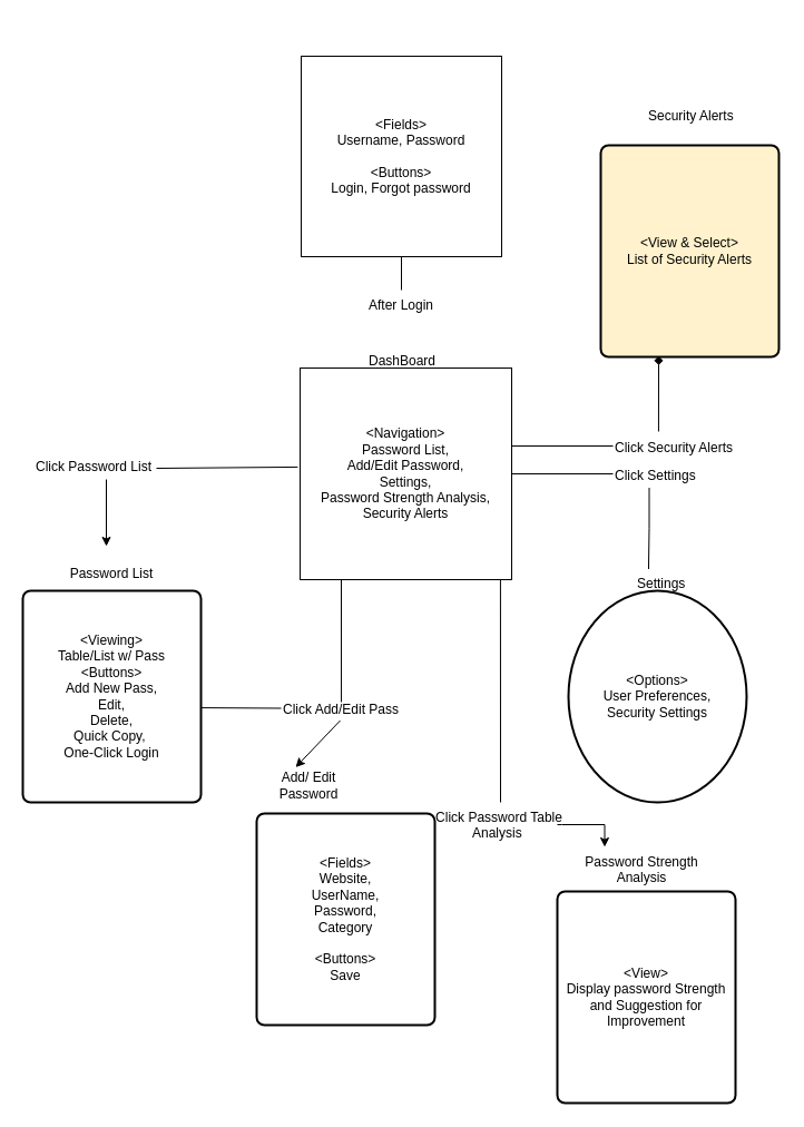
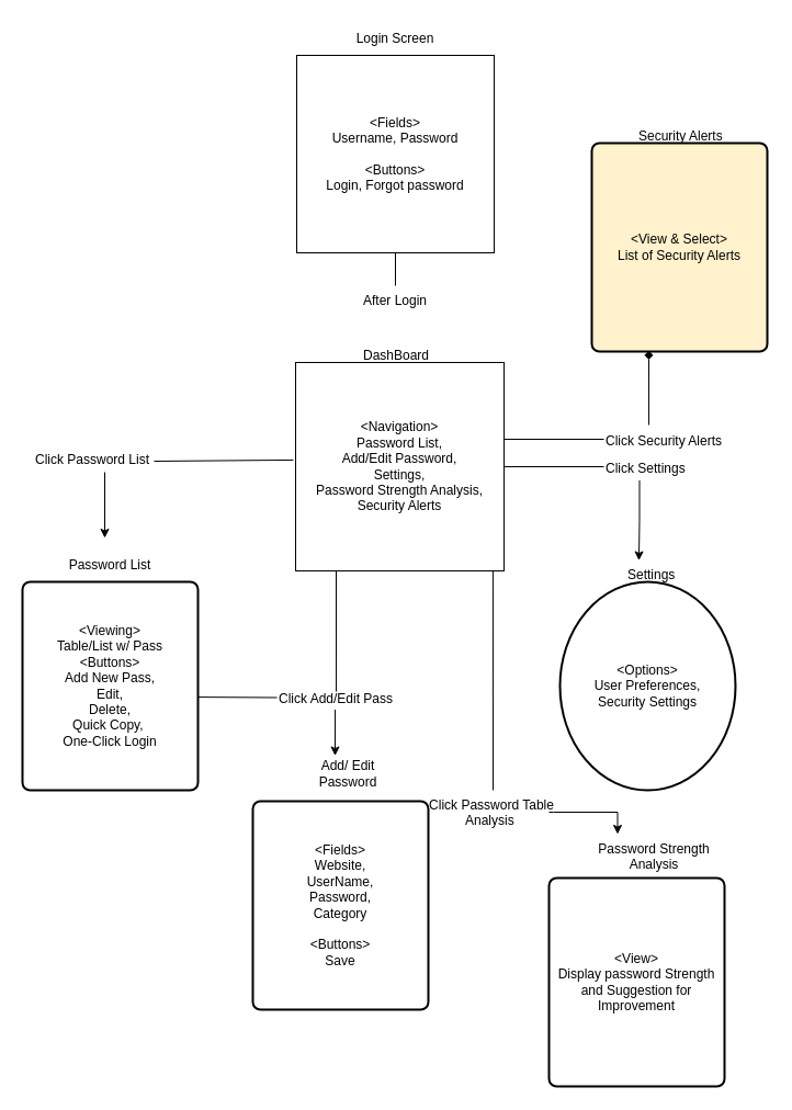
+ <mxCell id="3" value="Login Screen" style="text;html=1;align=center;verticalAlign=middle;whiteSpace=wrap;rounded=0;" vertex="1" parent="1"><mxGeometry x="320" y="20" width="80" height="30" as="geometry" /></mxCell>
- <mxCell id="30" value="&lt;div style=&quot;text-align: center;&quot;&gt;Security Alerts&lt;/div&gt;" style="text;whiteSpace=wrap;html=1;" vertex="1" parent="1"><mxGeometry x="580" y="90" width="100" height="20" as="geometry" /></mxCell>
+ <mxCell id="30" value="&lt;div style=&quot;text-align: center;&quot;&gt;Security Alerts&lt;/div&gt;" style="text;whiteSpace=wrap;html=1;" vertex="1" parent="1"><mxGeometry x="580" y="110" width="100" height="20" as="geometry" /></mxCell>
- <mxCell id="23" style="edgeStyle=orthogonalEdgeStyle;rounded=0;orthogonalLoop=1;jettySize=auto;html=1;exitX=0.25;exitY=1;exitDx=0;exitDy=0;entryX=0.092;entryY=0.025;entryDx=0;entryDy=0;entryPerimeter=0;endArrow=none;" edge="1" parent="1" source="22" target="20"><mxGeometry relative="1" as="geometry" /></mxCell>
+ <mxCell id="23" style="edgeStyle=orthogonalEdgeStyle;rounded=0;orthogonalLoop=1;jettySize=auto;html=1;exitX=0.25;exitY=1;exitDx=0;exitDy=0;entryX=0.092;entryY=0.025;entryDx=0;entryDy=0;entryPerimeter=0;" edge="1" parent="1" source="22" target="20"><mxGeometry relative="1" as="geometry" /></mxCell>
- <mxCell id="11" value="Add/ Edit Password" style="text;html=1;align=center;verticalAlign=middle;whiteSpace=wrap;rounded=0;" vertex="1" parent="1"><mxGeometry x="227" y="690" width="100" height="30" as="geometry" /></mxCell>
+ <mxCell id="11" value="Add/ Edit Password" style="text;html=1;align=center;verticalAlign=middle;whiteSpace=wrap;rounded=0;" vertex="1" parent="1"><mxGeometry x="267" y="690" width="100" height="30" as="geometry" /></mxCell>
- <mxCell id="25" value="&lt;div style=&quot;text-align: center;&quot;&gt;Password Strength Analysis&lt;/div&gt;" style="text;whiteSpace=wrap;html=1;" vertex="1" parent="1"><mxGeometry x="510" y="760" width="130" height="25" as="geometry" /></mxCell>
+ <mxCell id="25" value="&lt;div style=&quot;text-align: center;&quot;&gt;Password Strength Analysis&lt;/div&gt;" style="text;whiteSpace=wrap;html=1;" vertex="1" parent="1"><mxGeometry x="530" y="760" width="130" height="25" as="geometry" /></mxCell>
